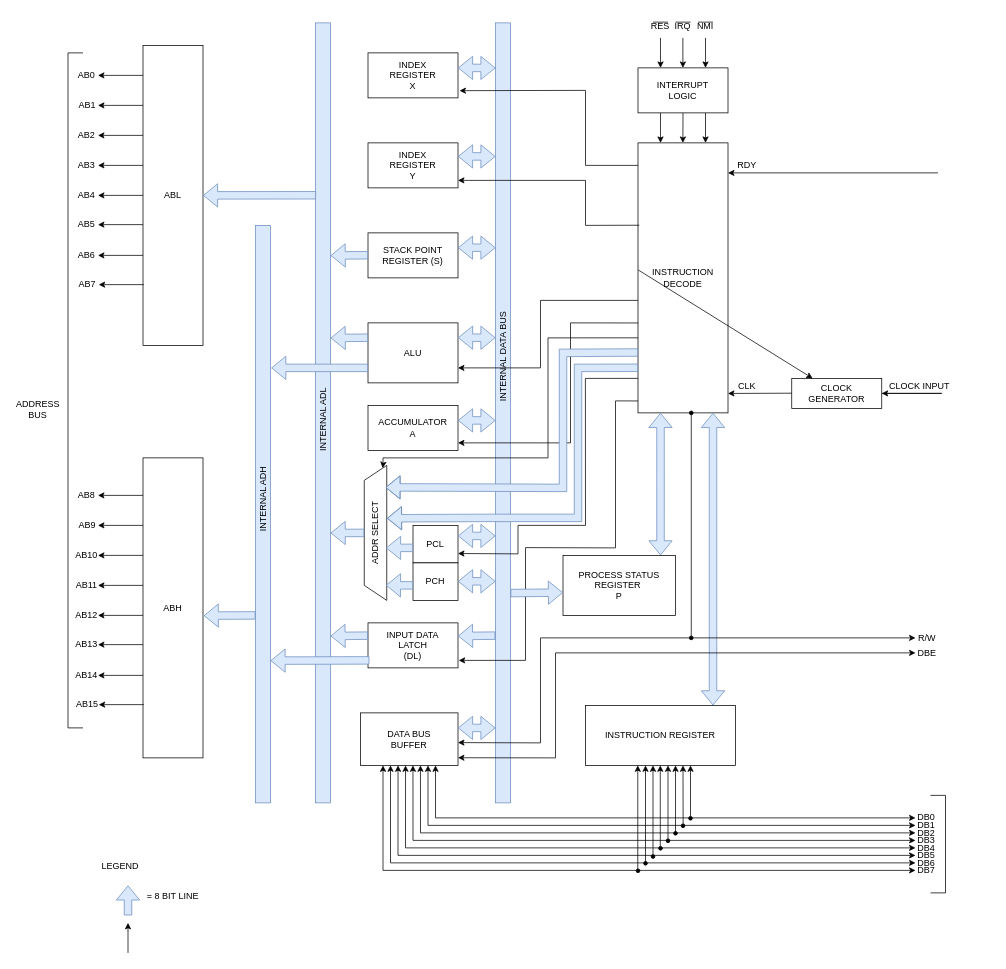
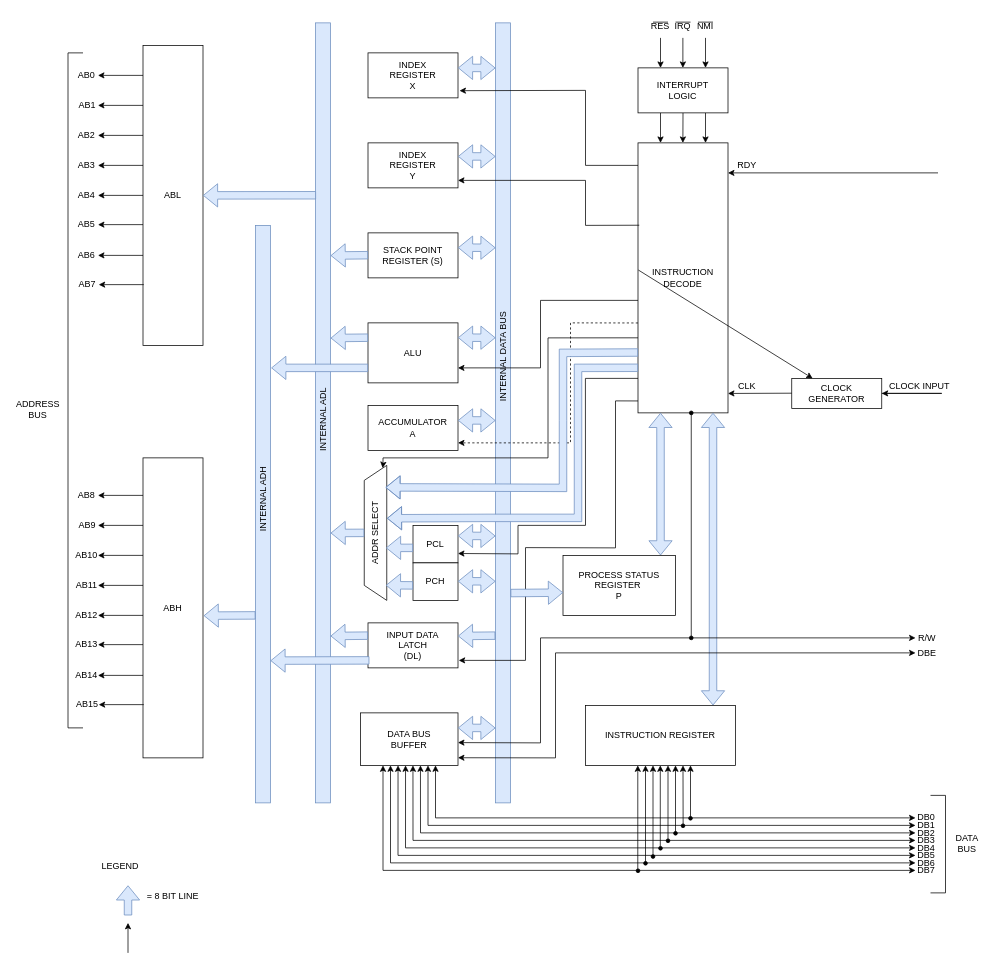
- <mxCell id="66" value="" style="endArrow=classic;html=1;rounded=0;exitX=0;exitY=0.667;exitDx=0;exitDy=0;exitPerimeter=0;entryX=1;entryY=0.833;entryDx=0;entryDy=0;entryPerimeter=0;" parent="1" target="27" edge="1" source="2"><mxGeometry width="50" height="50" relative="1" as="geometry"><mxPoint x="850" y="441.5" as="sourcePoint" /><mxPoint x="620" y="590" as="targetPoint" /><Array as="points"><mxPoint x="760" y="430" /><mxPoint x="760" y="590" /></Array></mxGeometry></mxCell>
+ <mxCell id="66" value="" style="endArrow=classic;html=1;rounded=0;exitX=0;exitY=0.667;exitDx=0;exitDy=0;exitPerimeter=0;entryX=1;entryY=0.833;entryDx=0;entryDy=0;entryPerimeter=0;dashed=1;" parent="1" target="27" edge="1" source="2"><mxGeometry width="50" height="50" relative="1" as="geometry"><mxPoint x="850" y="441.5" as="sourcePoint" /><mxPoint x="620" y="590" as="targetPoint" /><Array as="points"><mxPoint x="760" y="430" /><mxPoint x="760" y="590" /></Array></mxGeometry></mxCell>
+ <mxCell id="108" value="DATA&lt;br&gt;BUS" style="text;html=1;align=center;verticalAlign=middle;whiteSpace=wrap;rounded=0;" parent="1" vertex="1"><mxGeometry x="1259" y="1109" width="60" height="30" as="geometry" /></mxCell>
